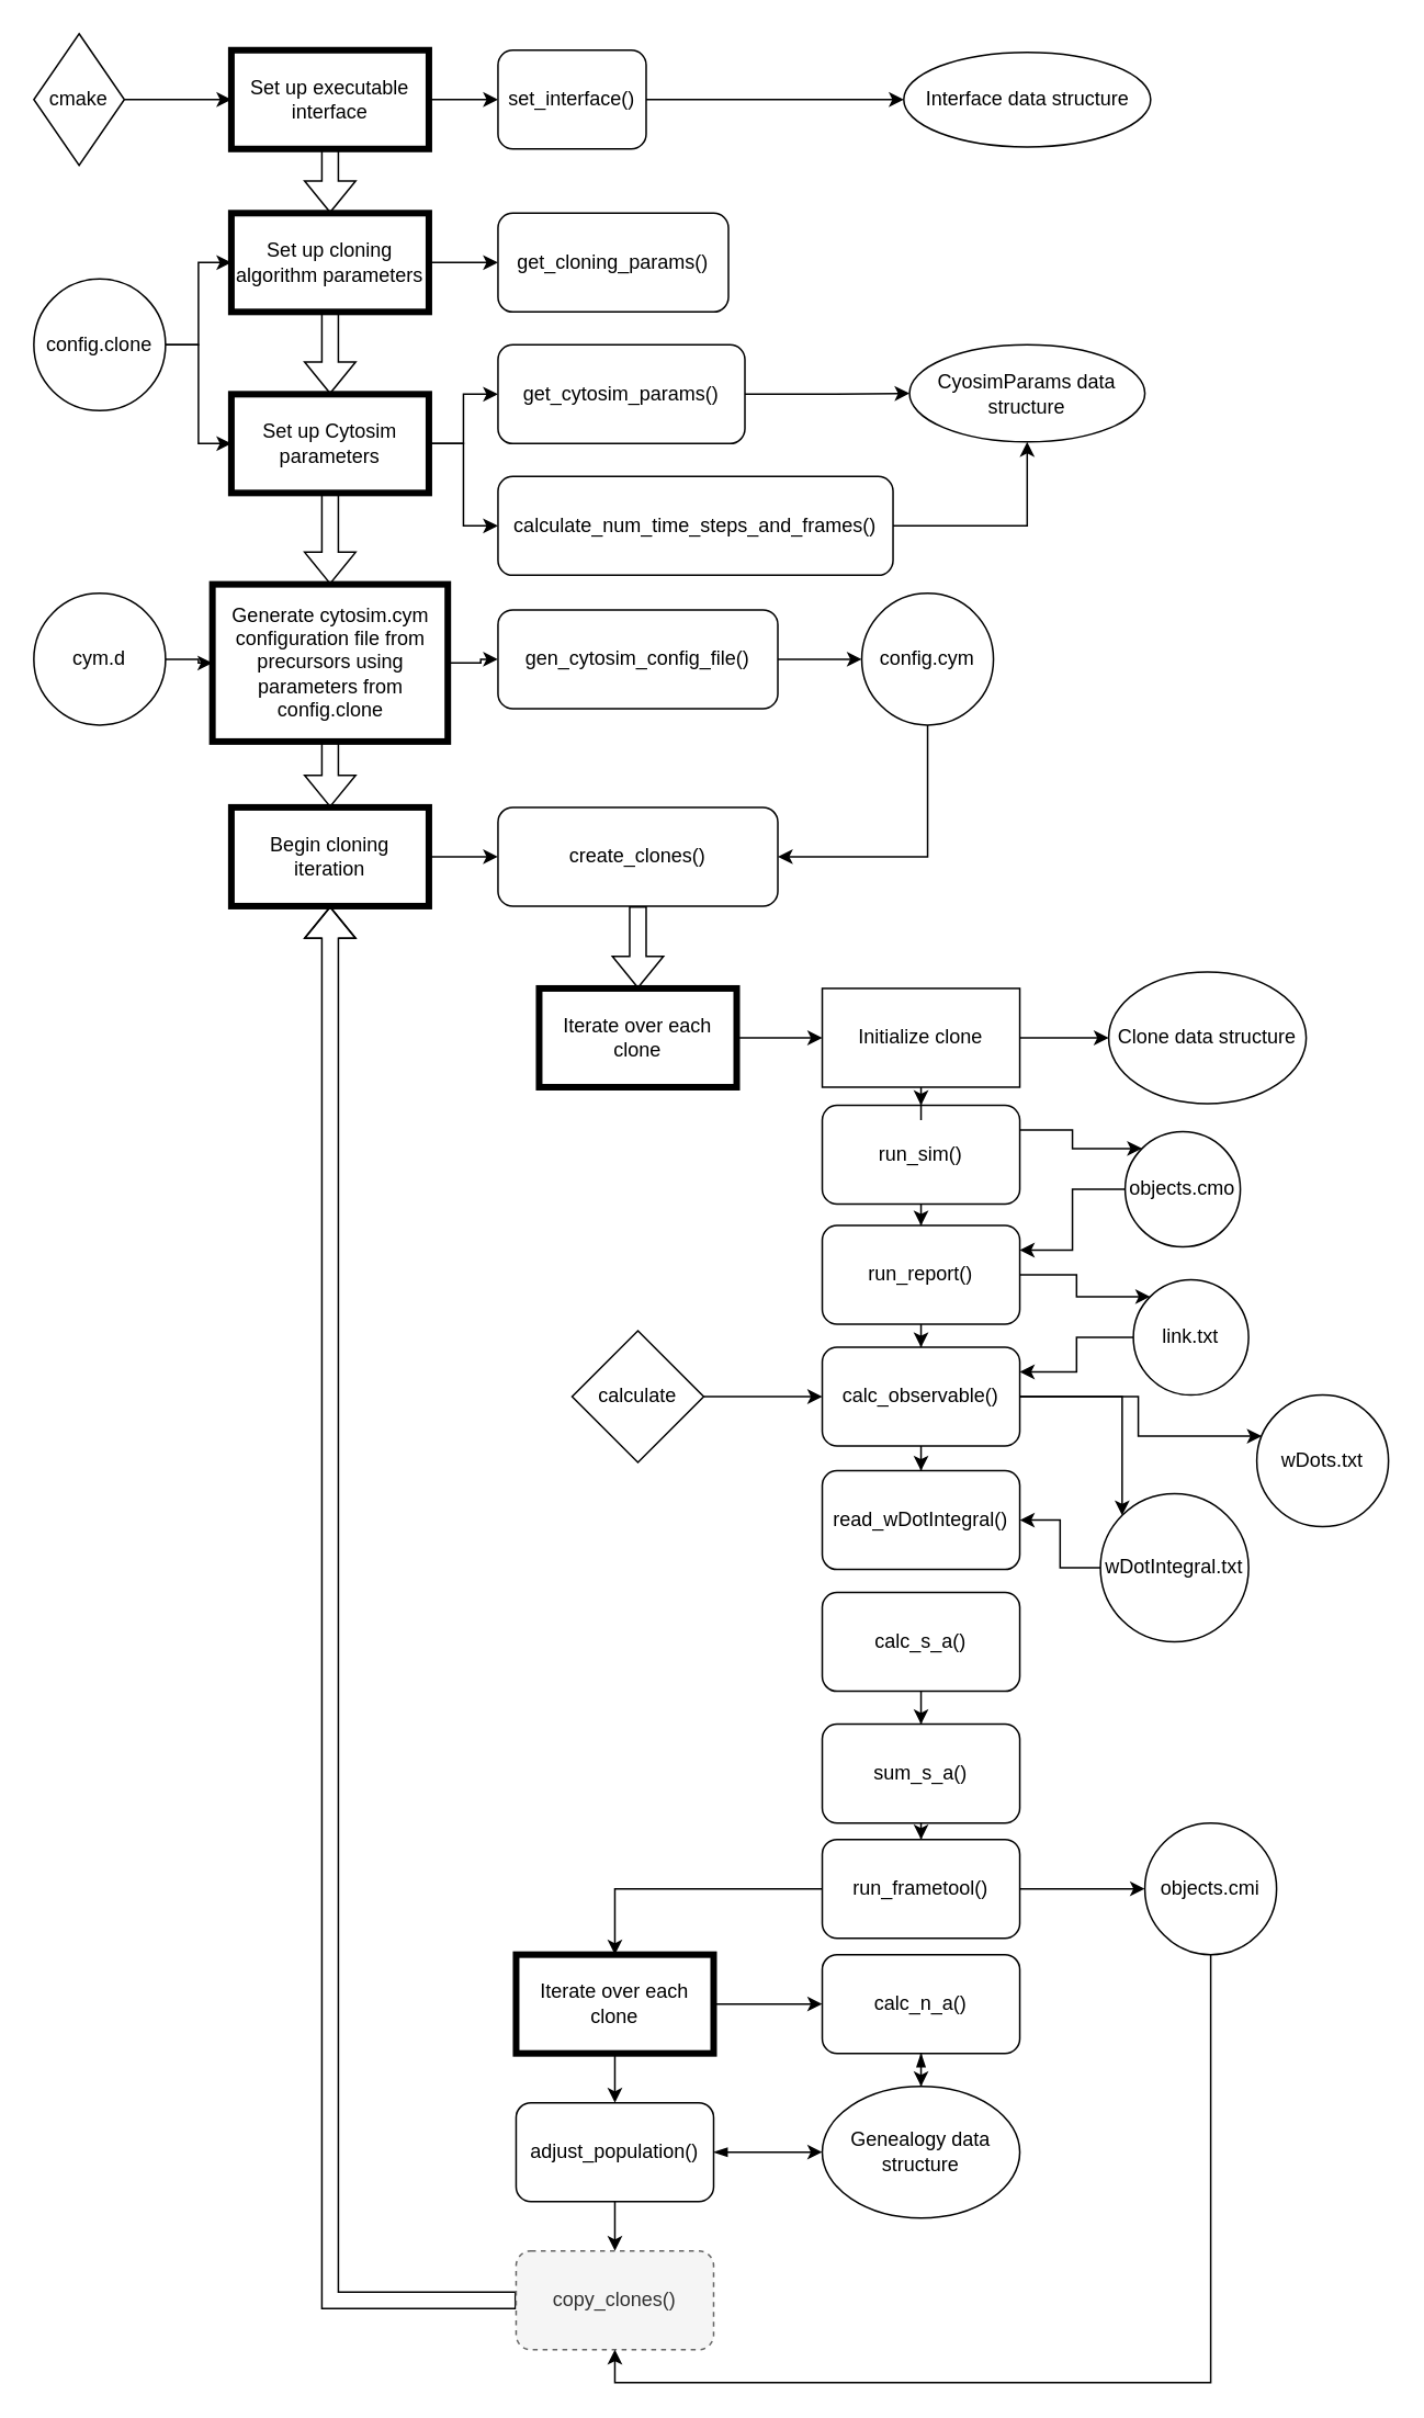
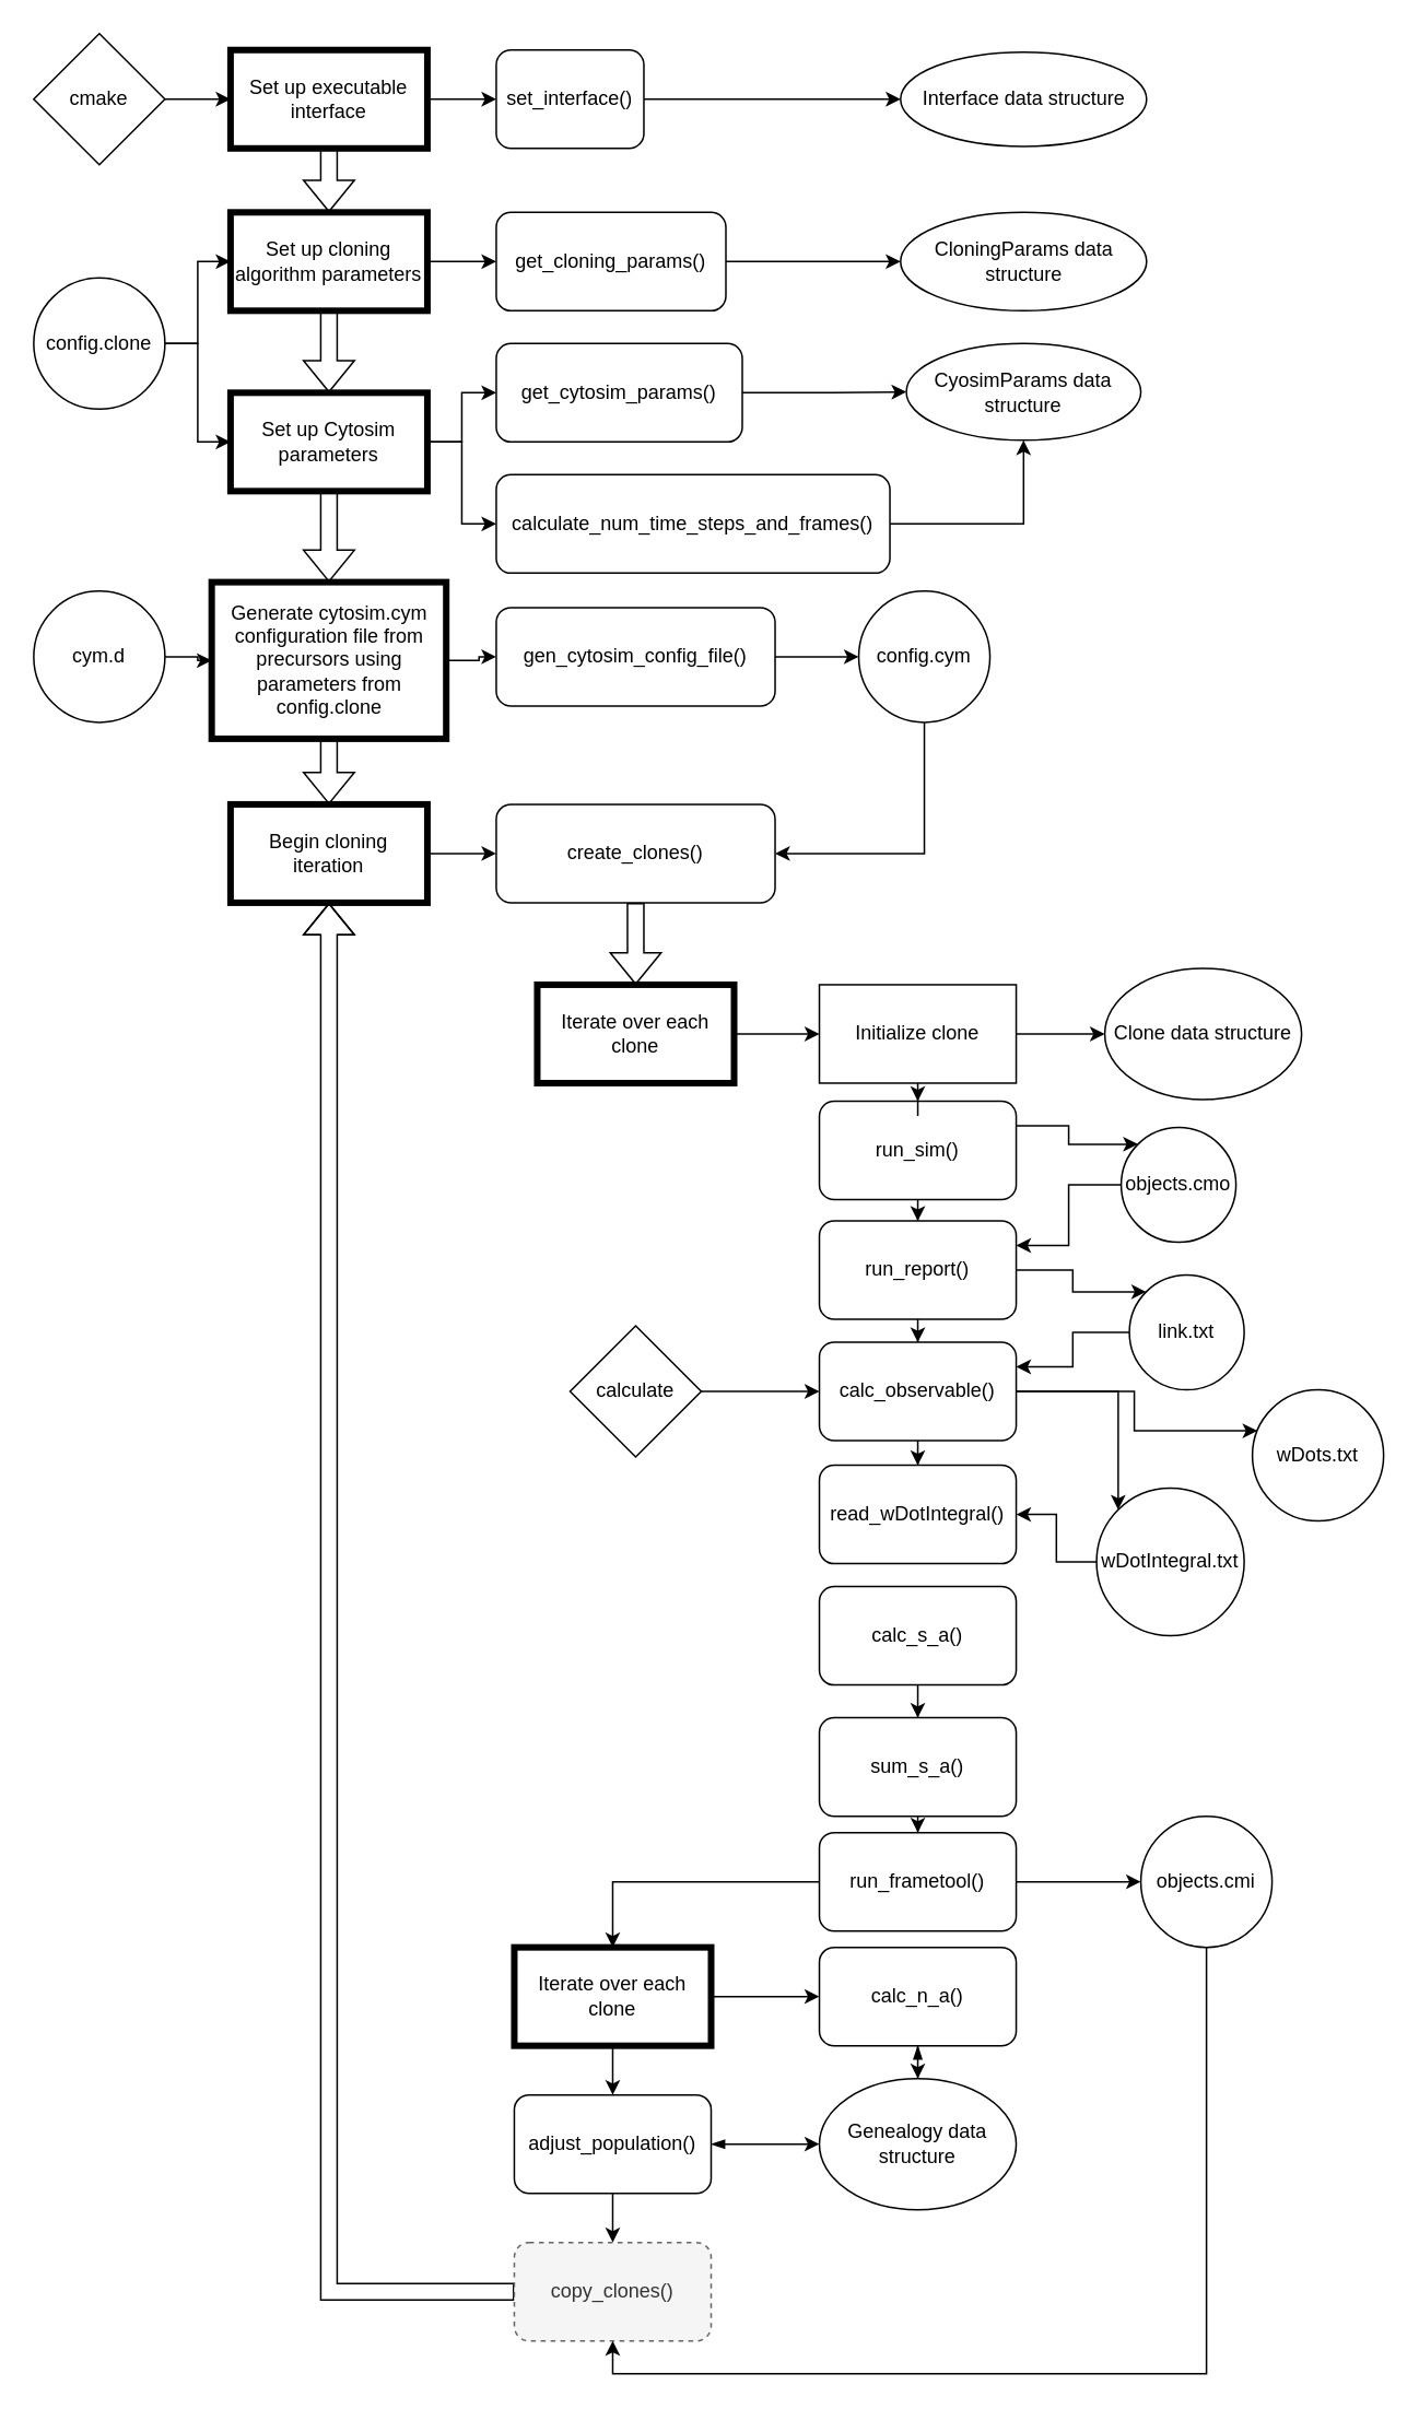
- <mxCell id="32" value="cmake" style="rhombus;whiteSpace=wrap;html=1;" parent="1" vertex="1"><mxGeometry x="20" y="20" width="55" height="80" as="geometry" /></mxCell>
+ <mxCell id="32" value="cmake" style="rhombus;whiteSpace=wrap;html=1;" parent="1" vertex="1"><mxGeometry x="20" y="20" width="80" height="80" as="geometry" /></mxCell>
+ <mxCell id="15" style="edgeStyle=orthogonalEdgeStyle;rounded=0;orthogonalLoop=1;jettySize=auto;html=1;entryX=0;entryY=0.5;entryDx=0;entryDy=0;" edge="1" parent="1" source="16" target="19"><mxGeometry relative="1" as="geometry" /></mxCell>
+ <mxCell id="19" value="CloningParams data structure" style="ellipse;whiteSpace=wrap;html=1;" parent="1" vertex="1"><mxGeometry x="548.5" y="129" width="150" height="60" as="geometry" /></mxCell>
